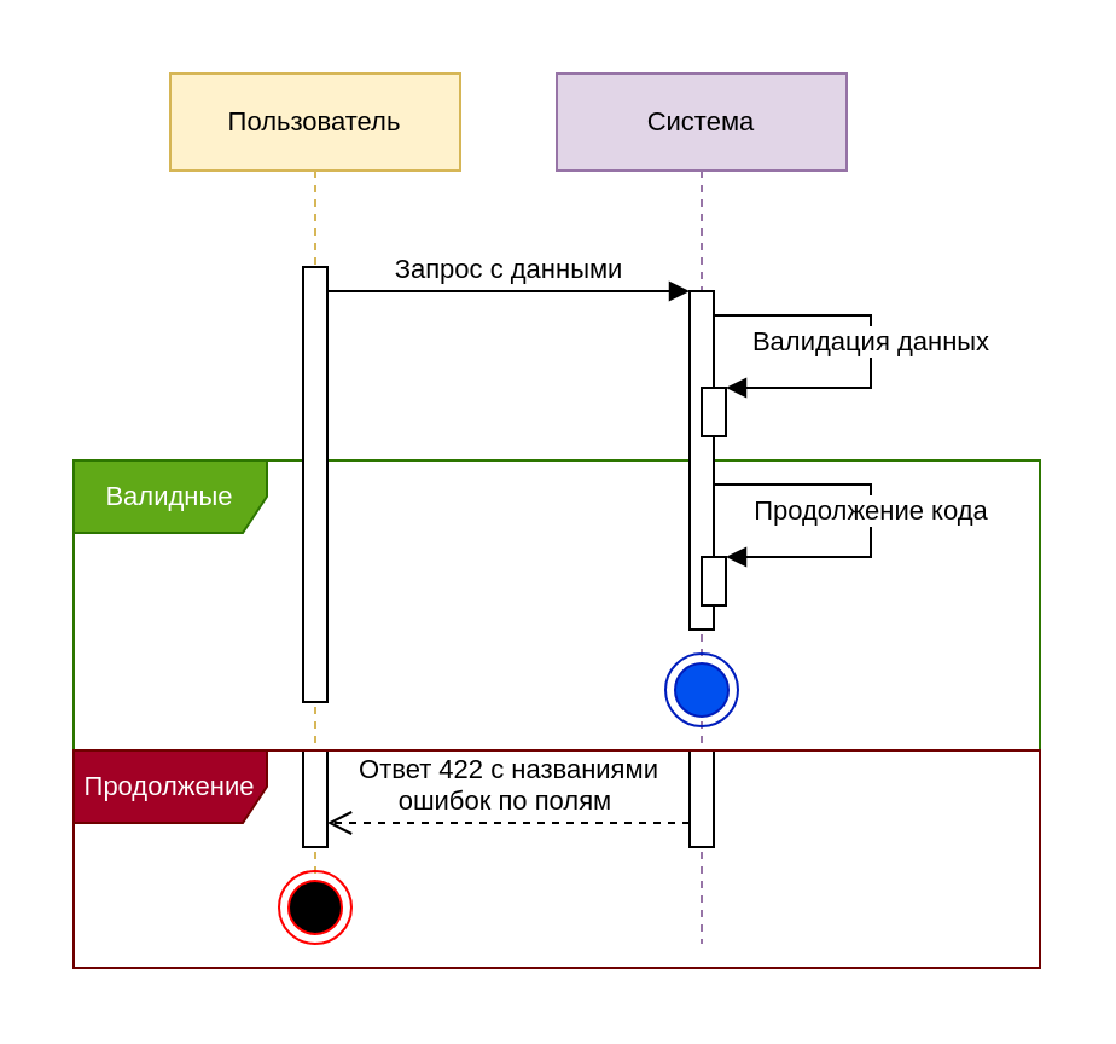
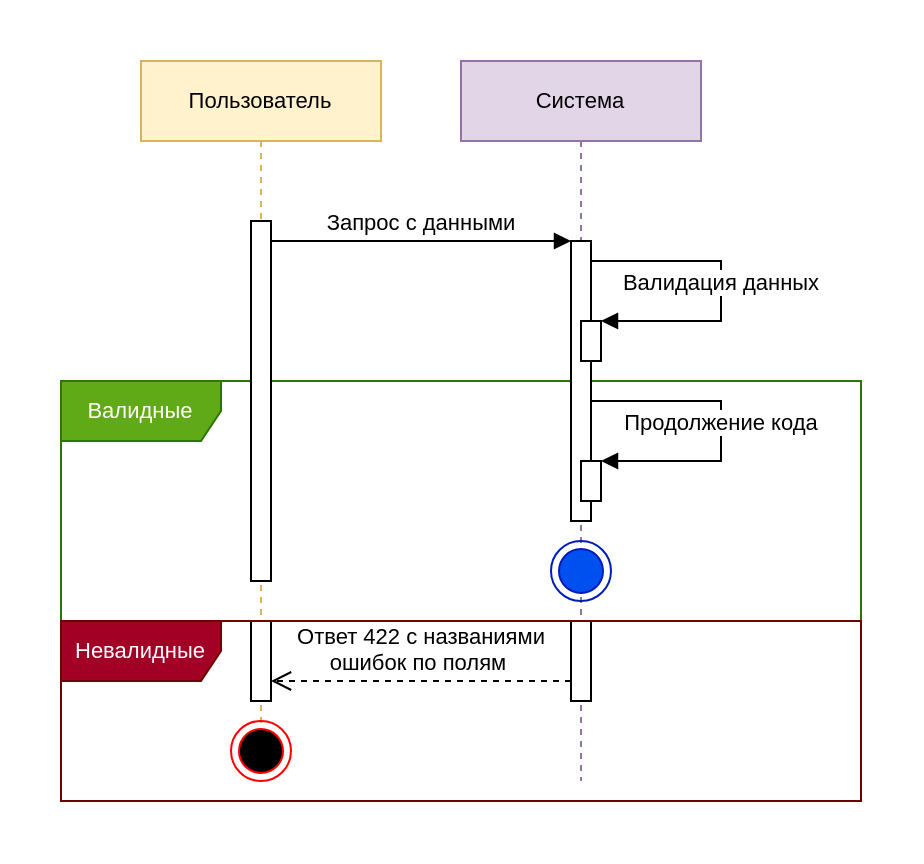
- <mxCell id="14" value="Продолжение" style="shape=umlFrame;whiteSpace=wrap;html=1;labelBackgroundColor=none;strokeColor=#6F0000;fontFamily=Helvetica;fontSize=11;fillColor=#a20025;fontColor=#ffffff;width=80;height=30;" parent="1" vertex="1"><mxGeometry x="30" y="310" width="400" height="90" as="geometry" /></mxCell>
+ <mxCell id="14" value="Невалидные" style="shape=umlFrame;whiteSpace=wrap;html=1;labelBackgroundColor=none;strokeColor=#6F0000;fontFamily=Helvetica;fontSize=11;fillColor=#a20025;fontColor=#ffffff;width=80;height=30;" parent="1" vertex="1"><mxGeometry x="30" y="310" width="400" height="90" as="geometry" /></mxCell>
